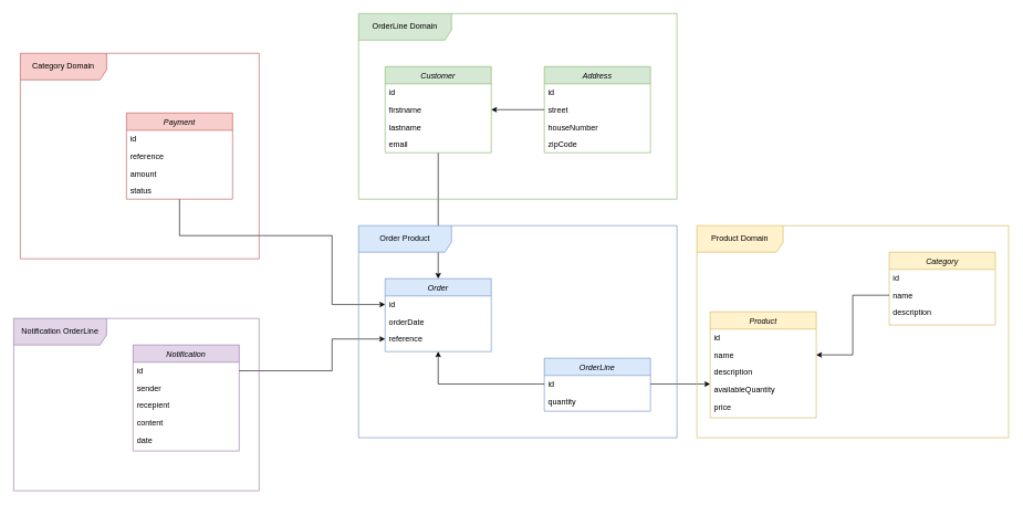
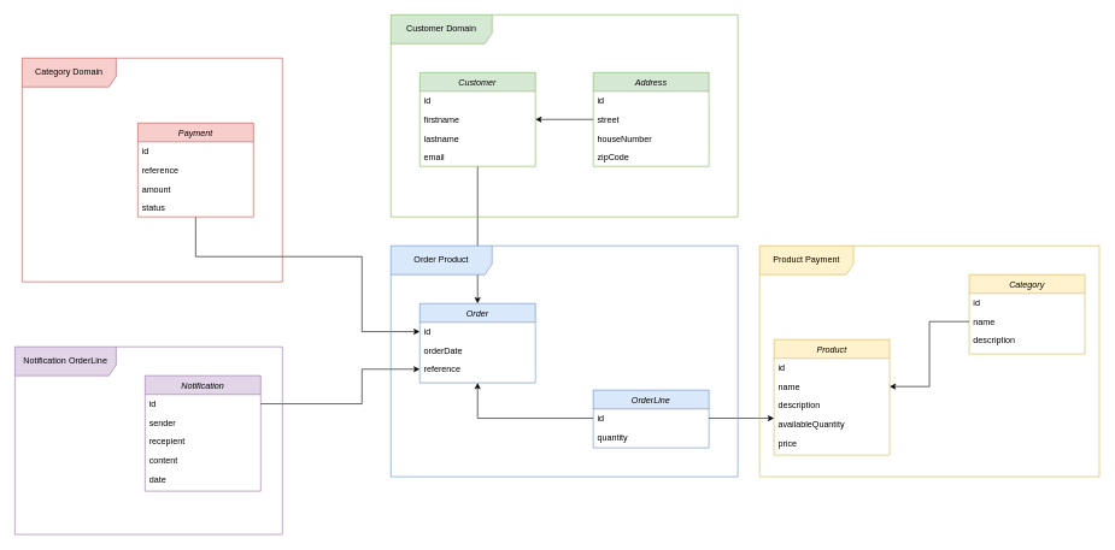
- <mxCell id="51" value="OrderLine Domain" style="shape=umlFrame;whiteSpace=wrap;html=1;pointerEvents=0;width=140;height=40;fillColor=#d5e8d4;strokeColor=#82b366;" vertex="1" parent="1"><mxGeometry x="540" y="20" width="480" height="280" as="geometry" /></mxCell>
+ <mxCell id="51" value="Customer Domain" style="shape=umlFrame;whiteSpace=wrap;html=1;pointerEvents=0;width=140;height=40;fillColor=#d5e8d4;strokeColor=#82b366;" vertex="1" parent="1"><mxGeometry x="540" y="20" width="480" height="280" as="geometry" /></mxCell>
- <mxCell id="50" value="Product Domain" style="shape=umlFrame;whiteSpace=wrap;html=1;pointerEvents=0;width=130;height=40;fillColor=#fff2cc;strokeColor=#d6b656;" vertex="1" parent="1"><mxGeometry x="1050" y="340" width="470" height="320" as="geometry" /></mxCell>
+ <mxCell id="50" value="Product Payment" style="shape=umlFrame;whiteSpace=wrap;html=1;pointerEvents=0;width=130;height=40;fillColor=#fff2cc;strokeColor=#d6b656;" vertex="1" parent="1"><mxGeometry x="1050" y="340" width="470" height="320" as="geometry" /></mxCell>
